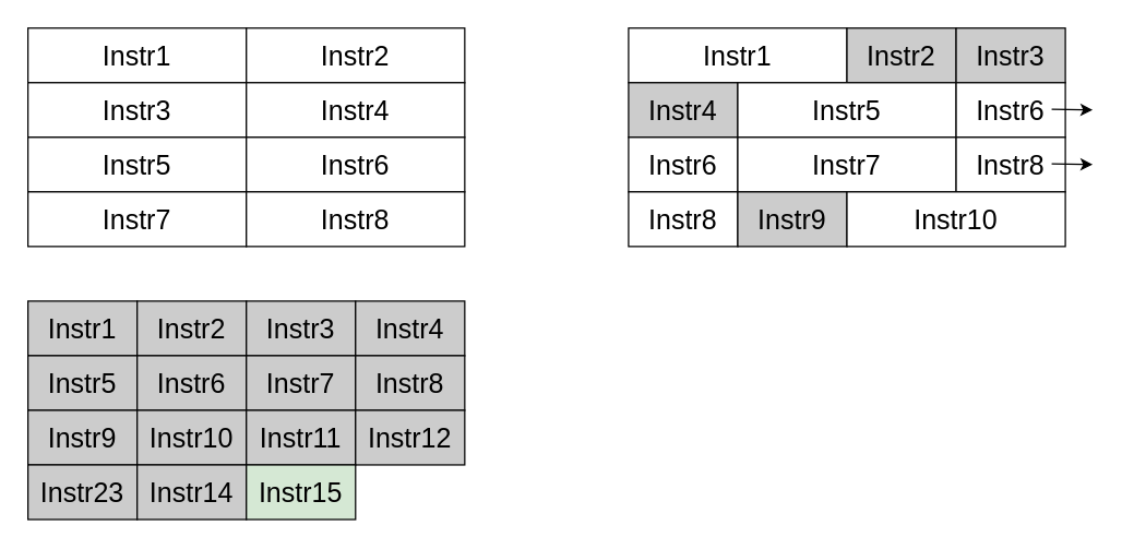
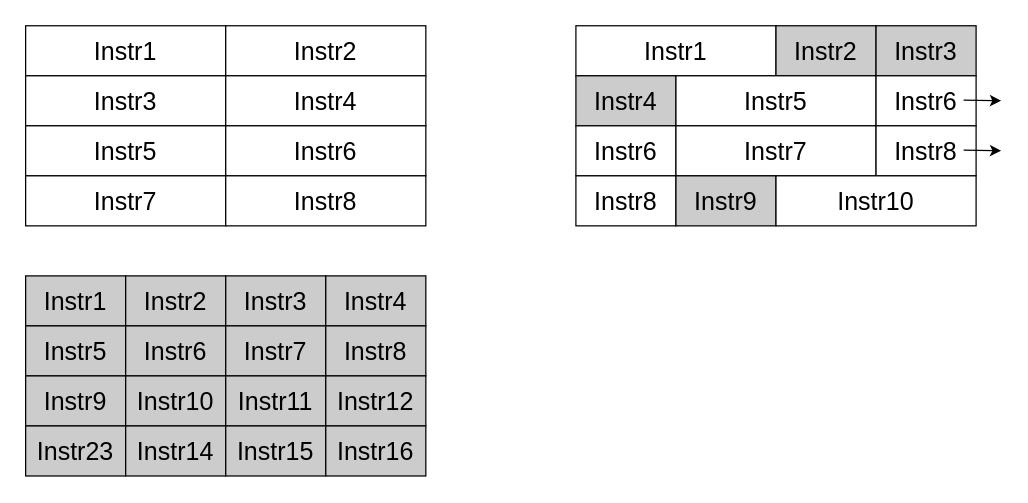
- <mxCell id="24" value="Instr15" style="rounded=0;whiteSpace=wrap;html=1;fontSize=20;fillColor=#d5e8d4;" vertex="1" parent="1"><mxGeometry x="180" y="340" width="80" height="40" as="geometry" /></mxCell>
+ <mxCell id="24" value="Instr15" style="rounded=0;whiteSpace=wrap;html=1;fontSize=20;fillColor=#CCCCCC;" vertex="1" parent="1"><mxGeometry x="180" y="340" width="80" height="40" as="geometry" /></mxCell>
+ <mxCell id="25" value="Instr16" style="rounded=0;whiteSpace=wrap;html=1;fontSize=20;fillColor=#CCCCCC;" vertex="1" parent="1"><mxGeometry x="260" y="340" width="80" height="40" as="geometry" /></mxCell>
